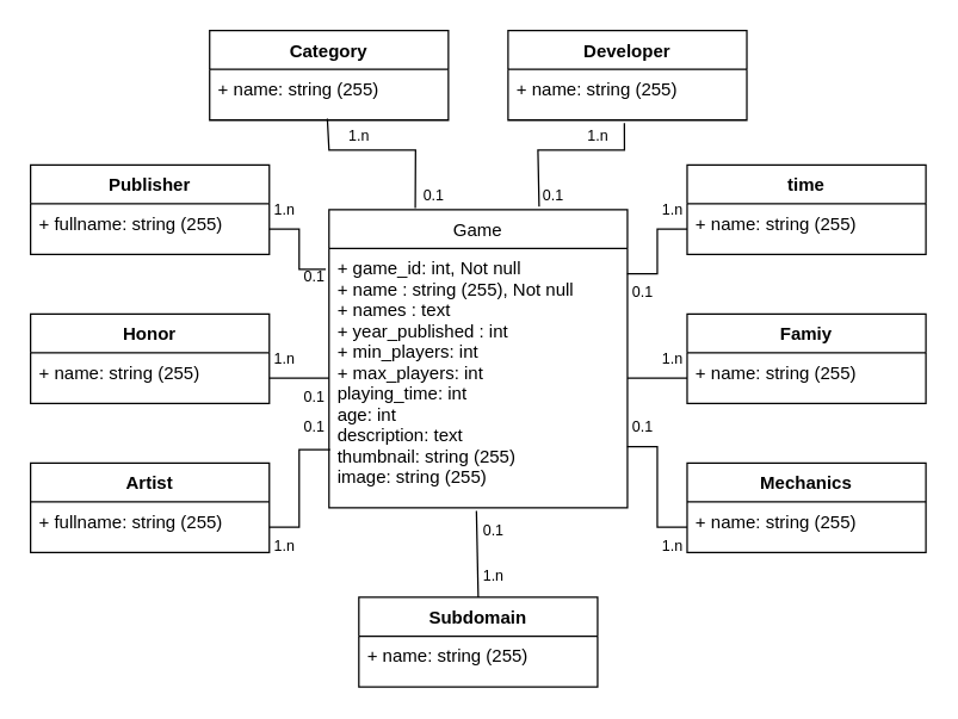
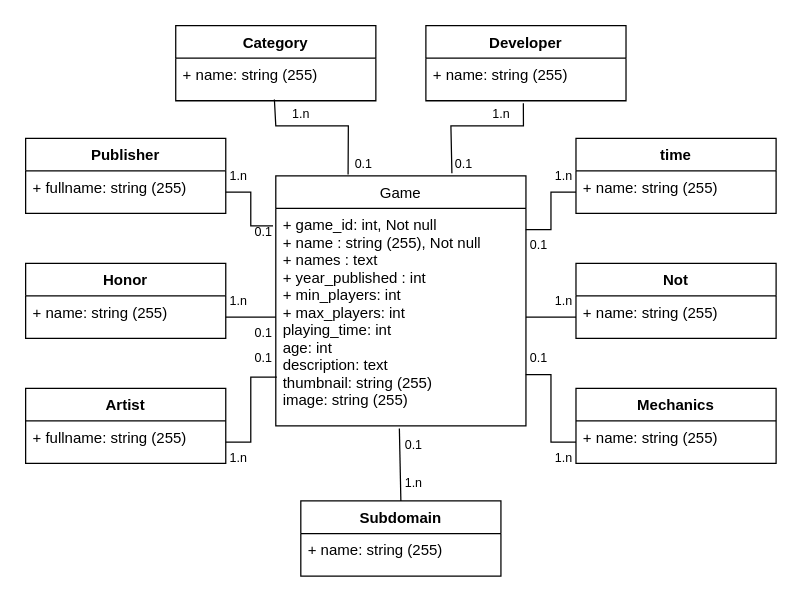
- <mxCell id="20" value="Famiy" style="swimlane;fontStyle=1;align=center;verticalAlign=top;childLayout=stackLayout;horizontal=1;startSize=26;horizontalStack=0;resizeParent=1;resizeParentMax=0;resizeLast=0;collapsible=1;marginBottom=0;" vertex="1" parent="1"><mxGeometry x="460" y="210" width="160" height="60" as="geometry" /></mxCell>
+ <mxCell id="20" value="Not" style="swimlane;fontStyle=1;align=center;verticalAlign=top;childLayout=stackLayout;horizontal=1;startSize=26;horizontalStack=0;resizeParent=1;resizeParentMax=0;resizeLast=0;collapsible=1;marginBottom=0;" vertex="1" parent="1"><mxGeometry x="460" y="210" width="160" height="60" as="geometry" /></mxCell>
